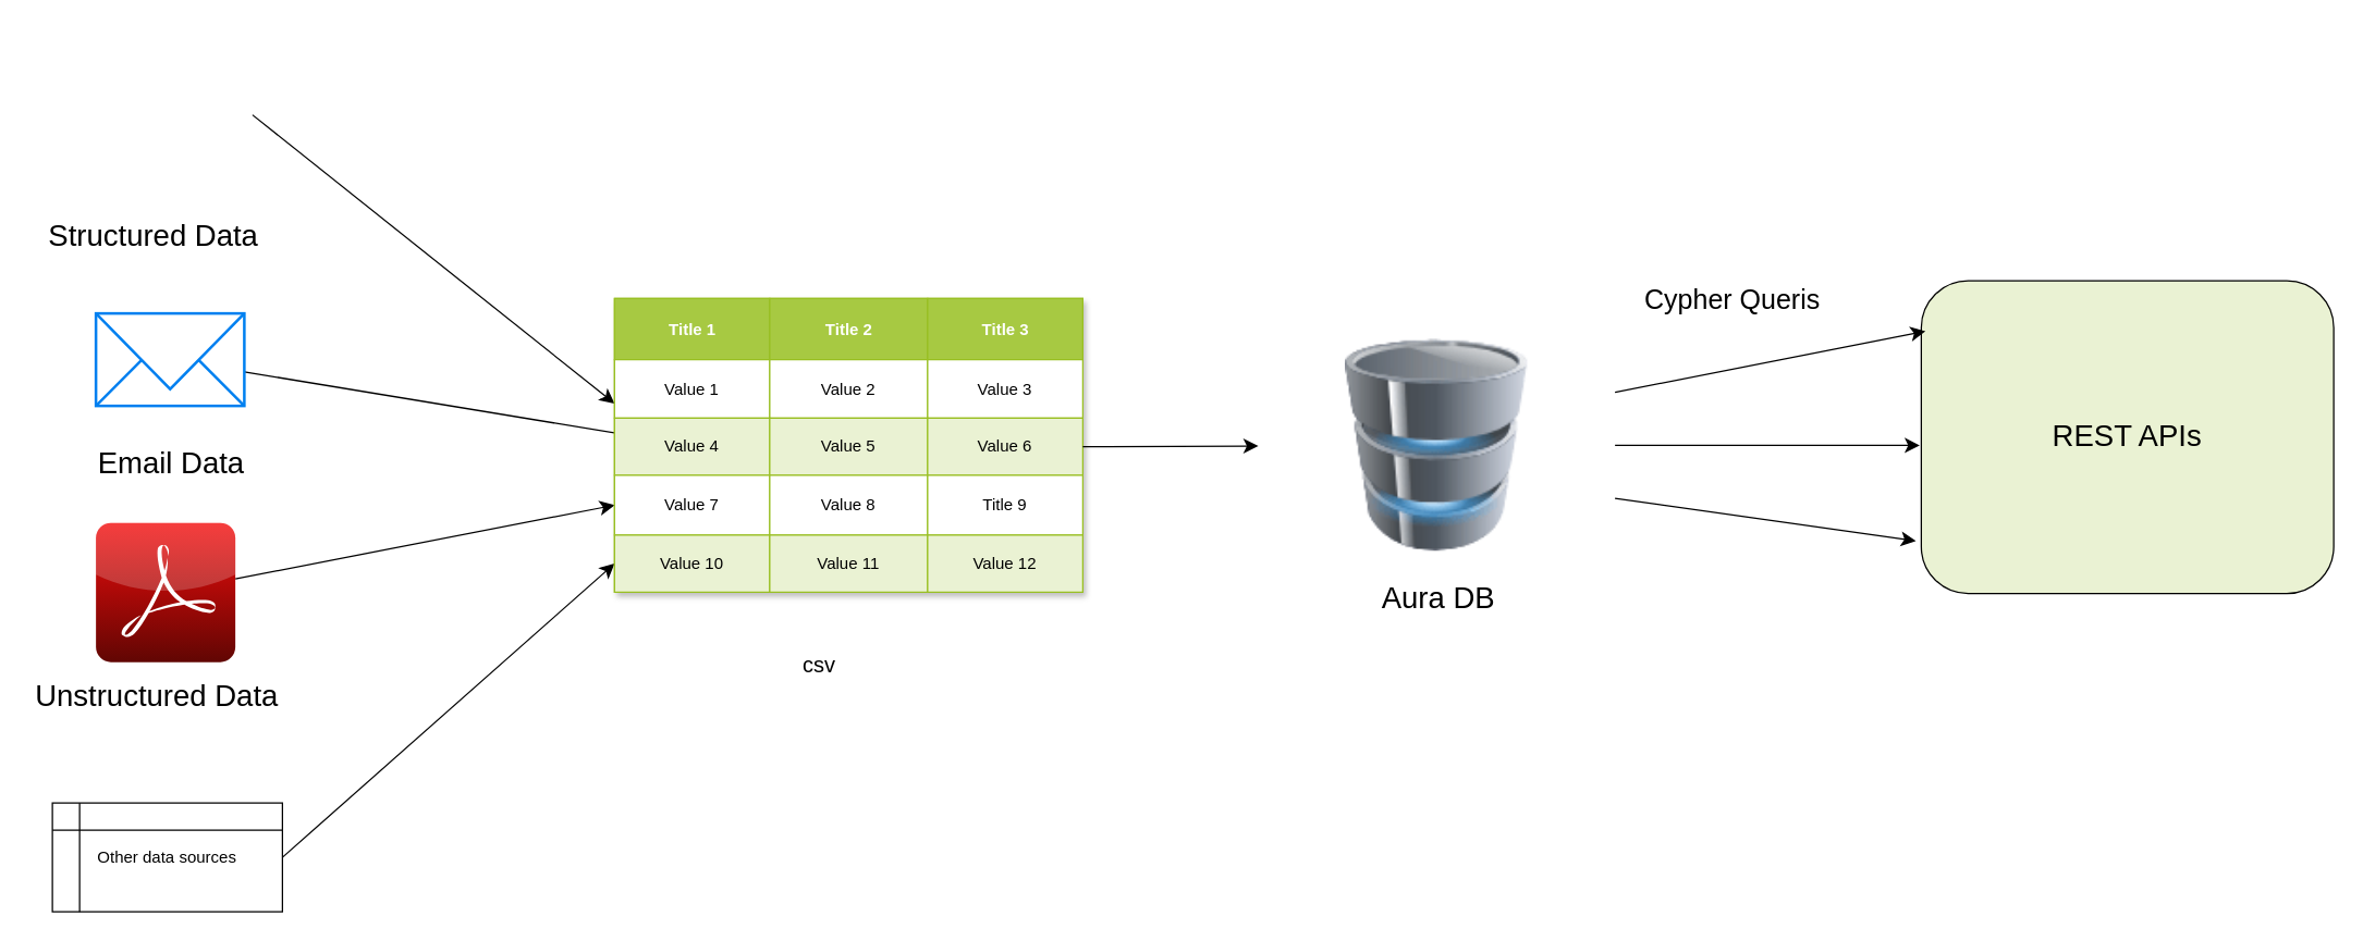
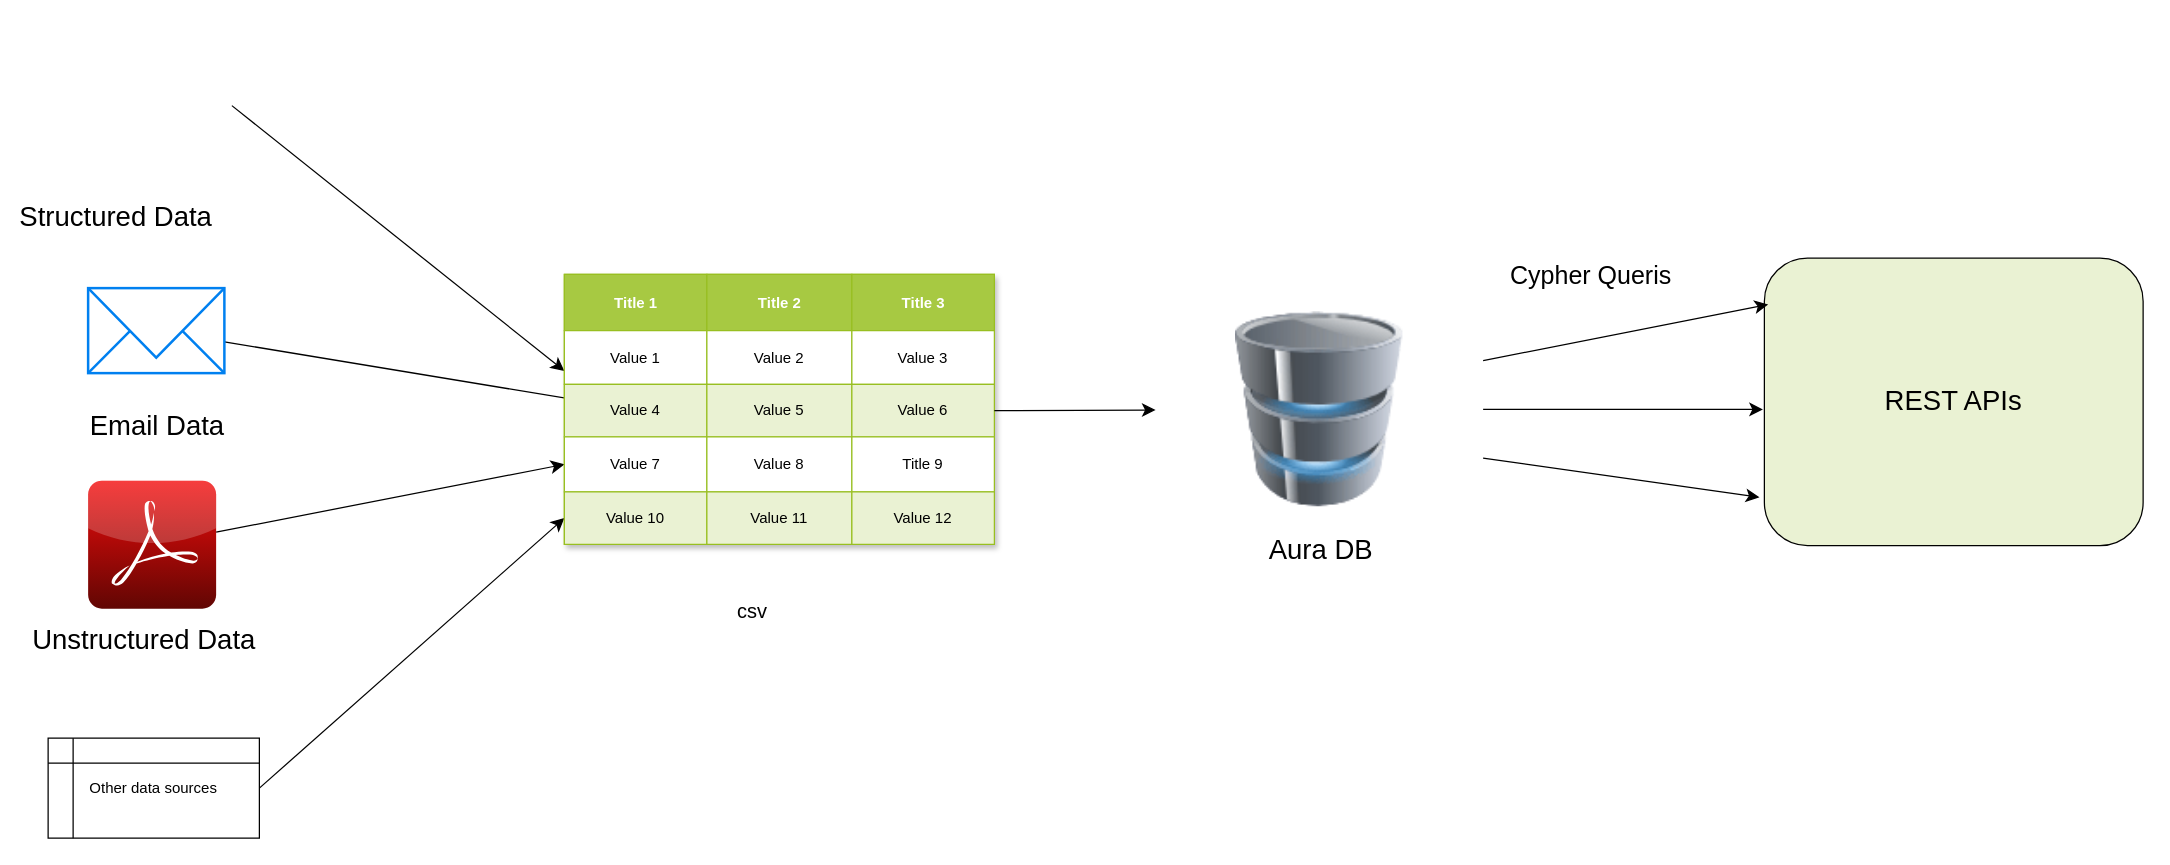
- <mxCell id="9" value="Structured Data" style="text;html=1;align=center;verticalAlign=middle;whiteSpace=wrap;rounded=0;fontSize=22;" vertex="1" parent="1"><mxGeometry x="26" y="159" width="173" height="30" as="geometry" /></mxCell>
+ <mxCell id="9" value="Structured Data" style="text;html=1;align=center;verticalAlign=middle;whiteSpace=wrap;rounded=0;fontSize=22;" vertex="1" parent="1"><mxGeometry x="6" y="159" width="173" height="30" as="geometry" /></mxCell>
